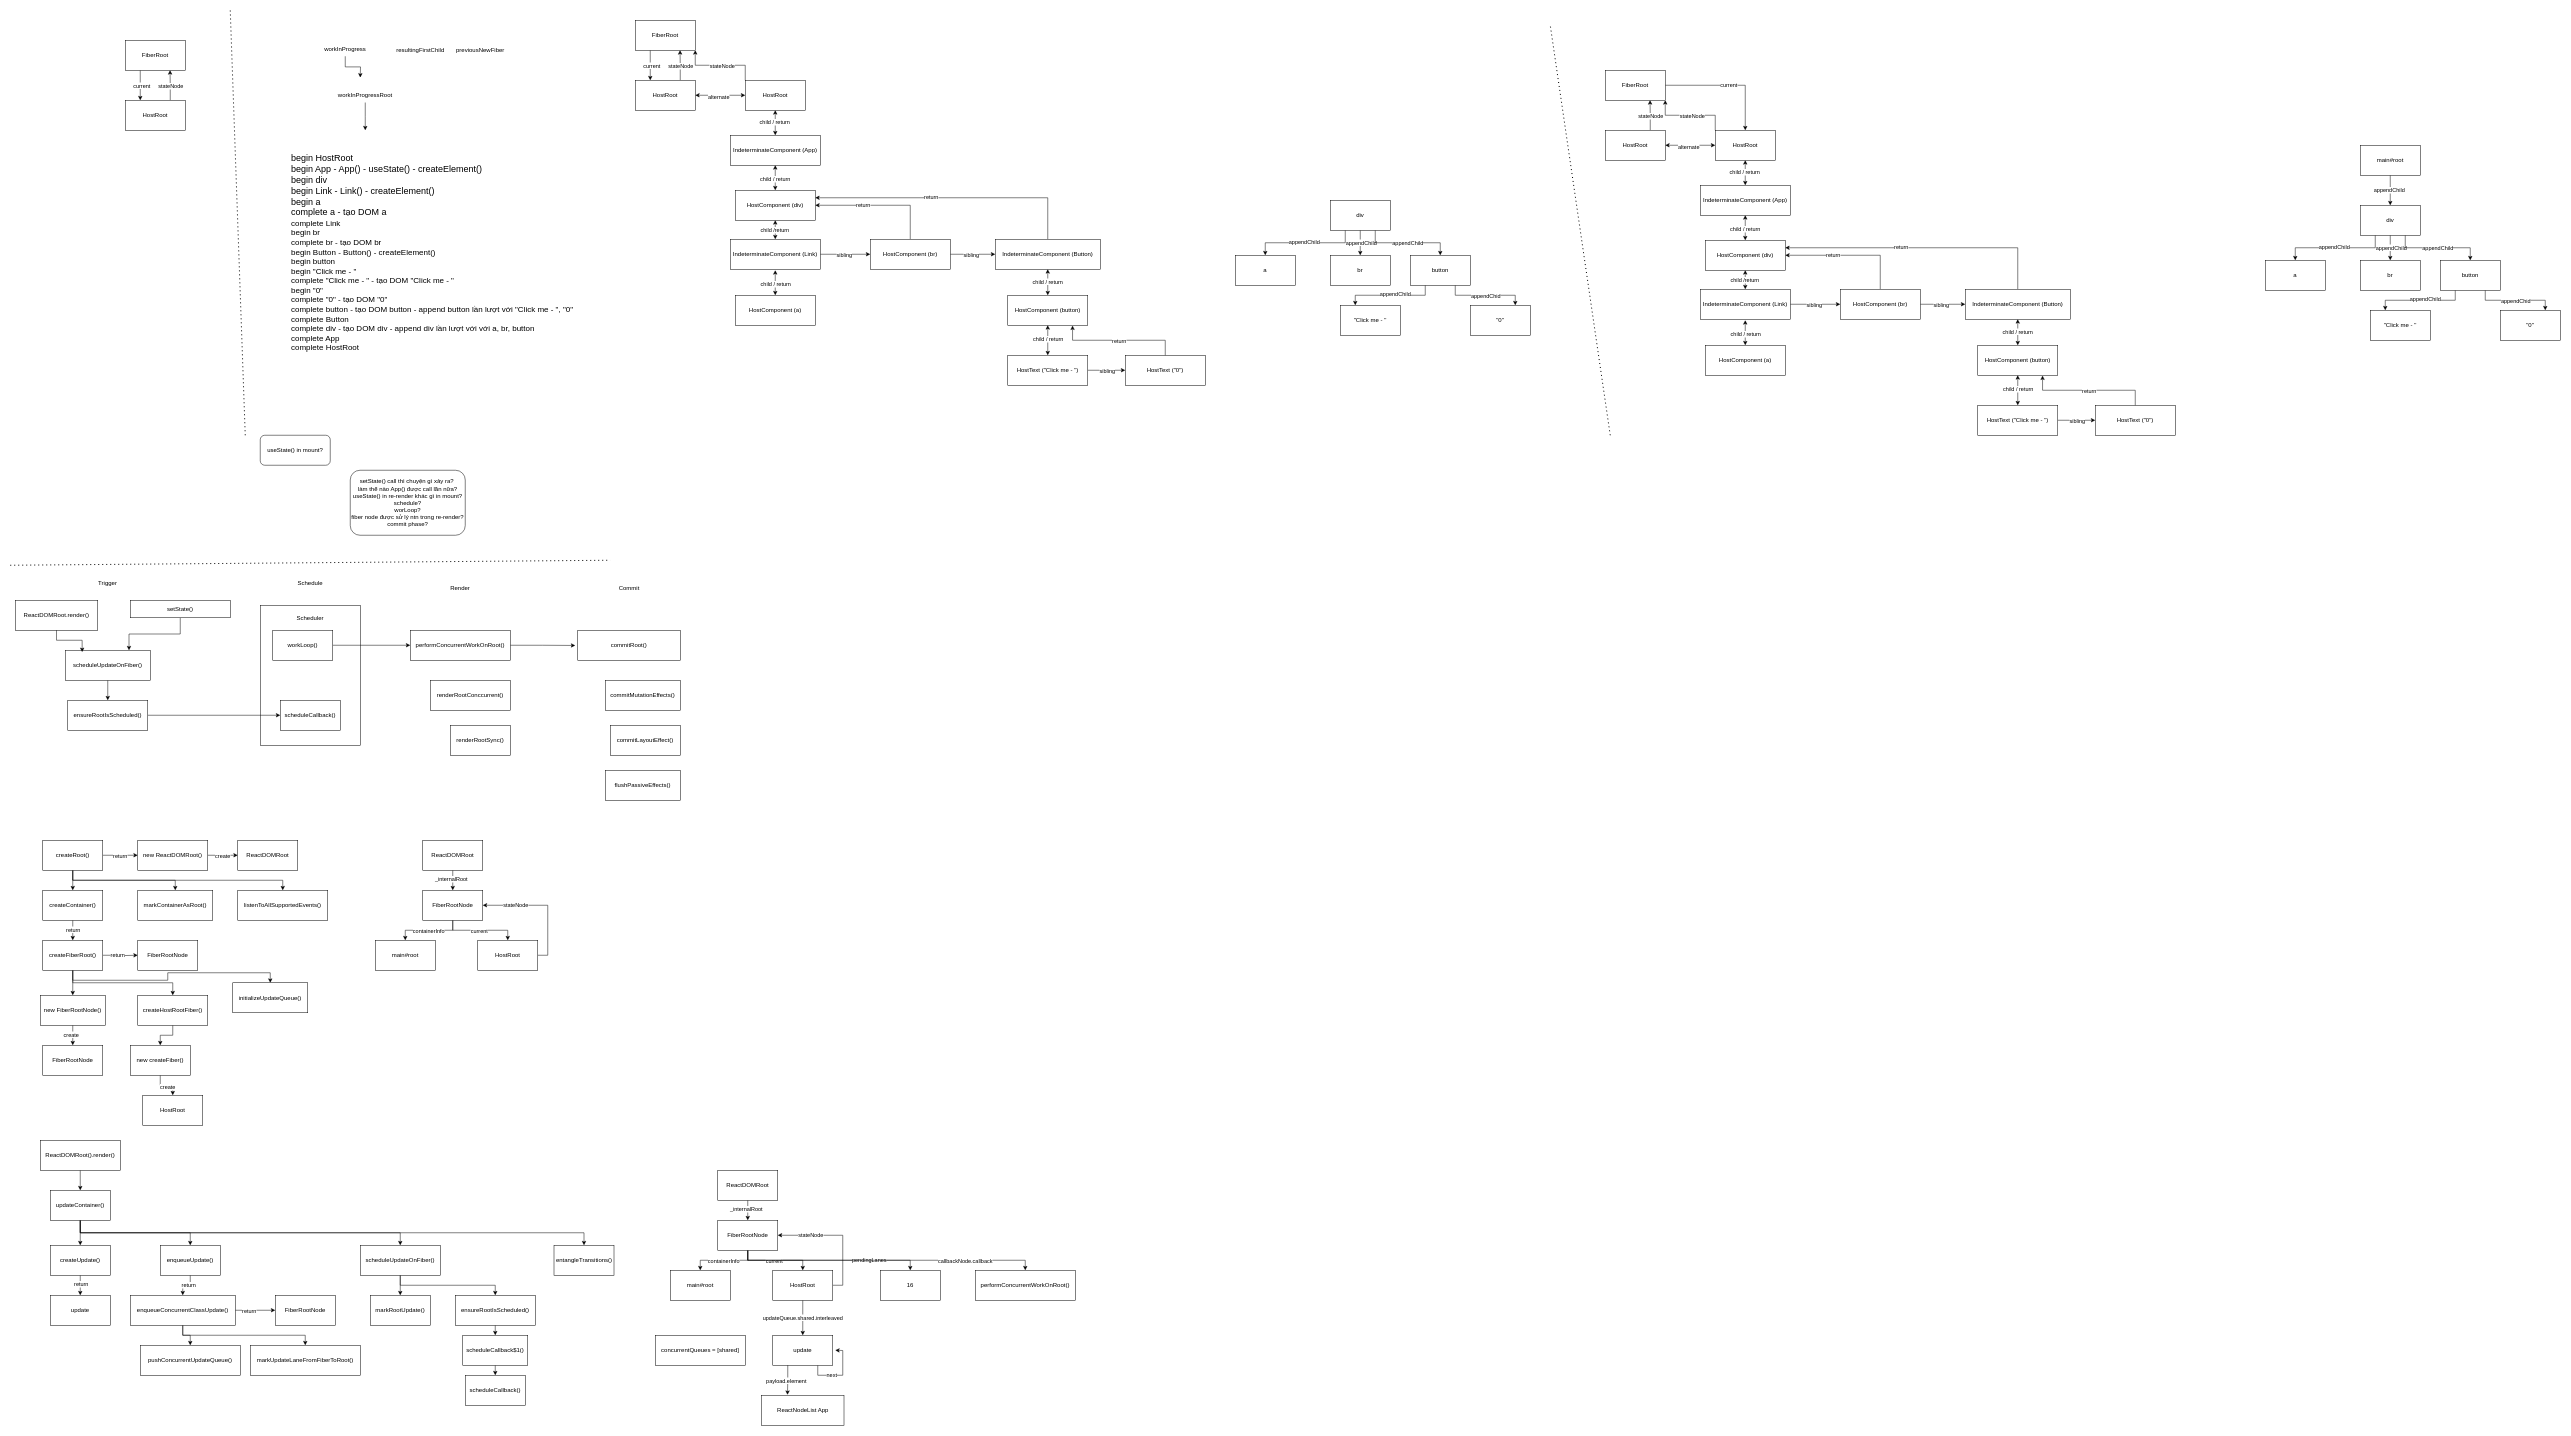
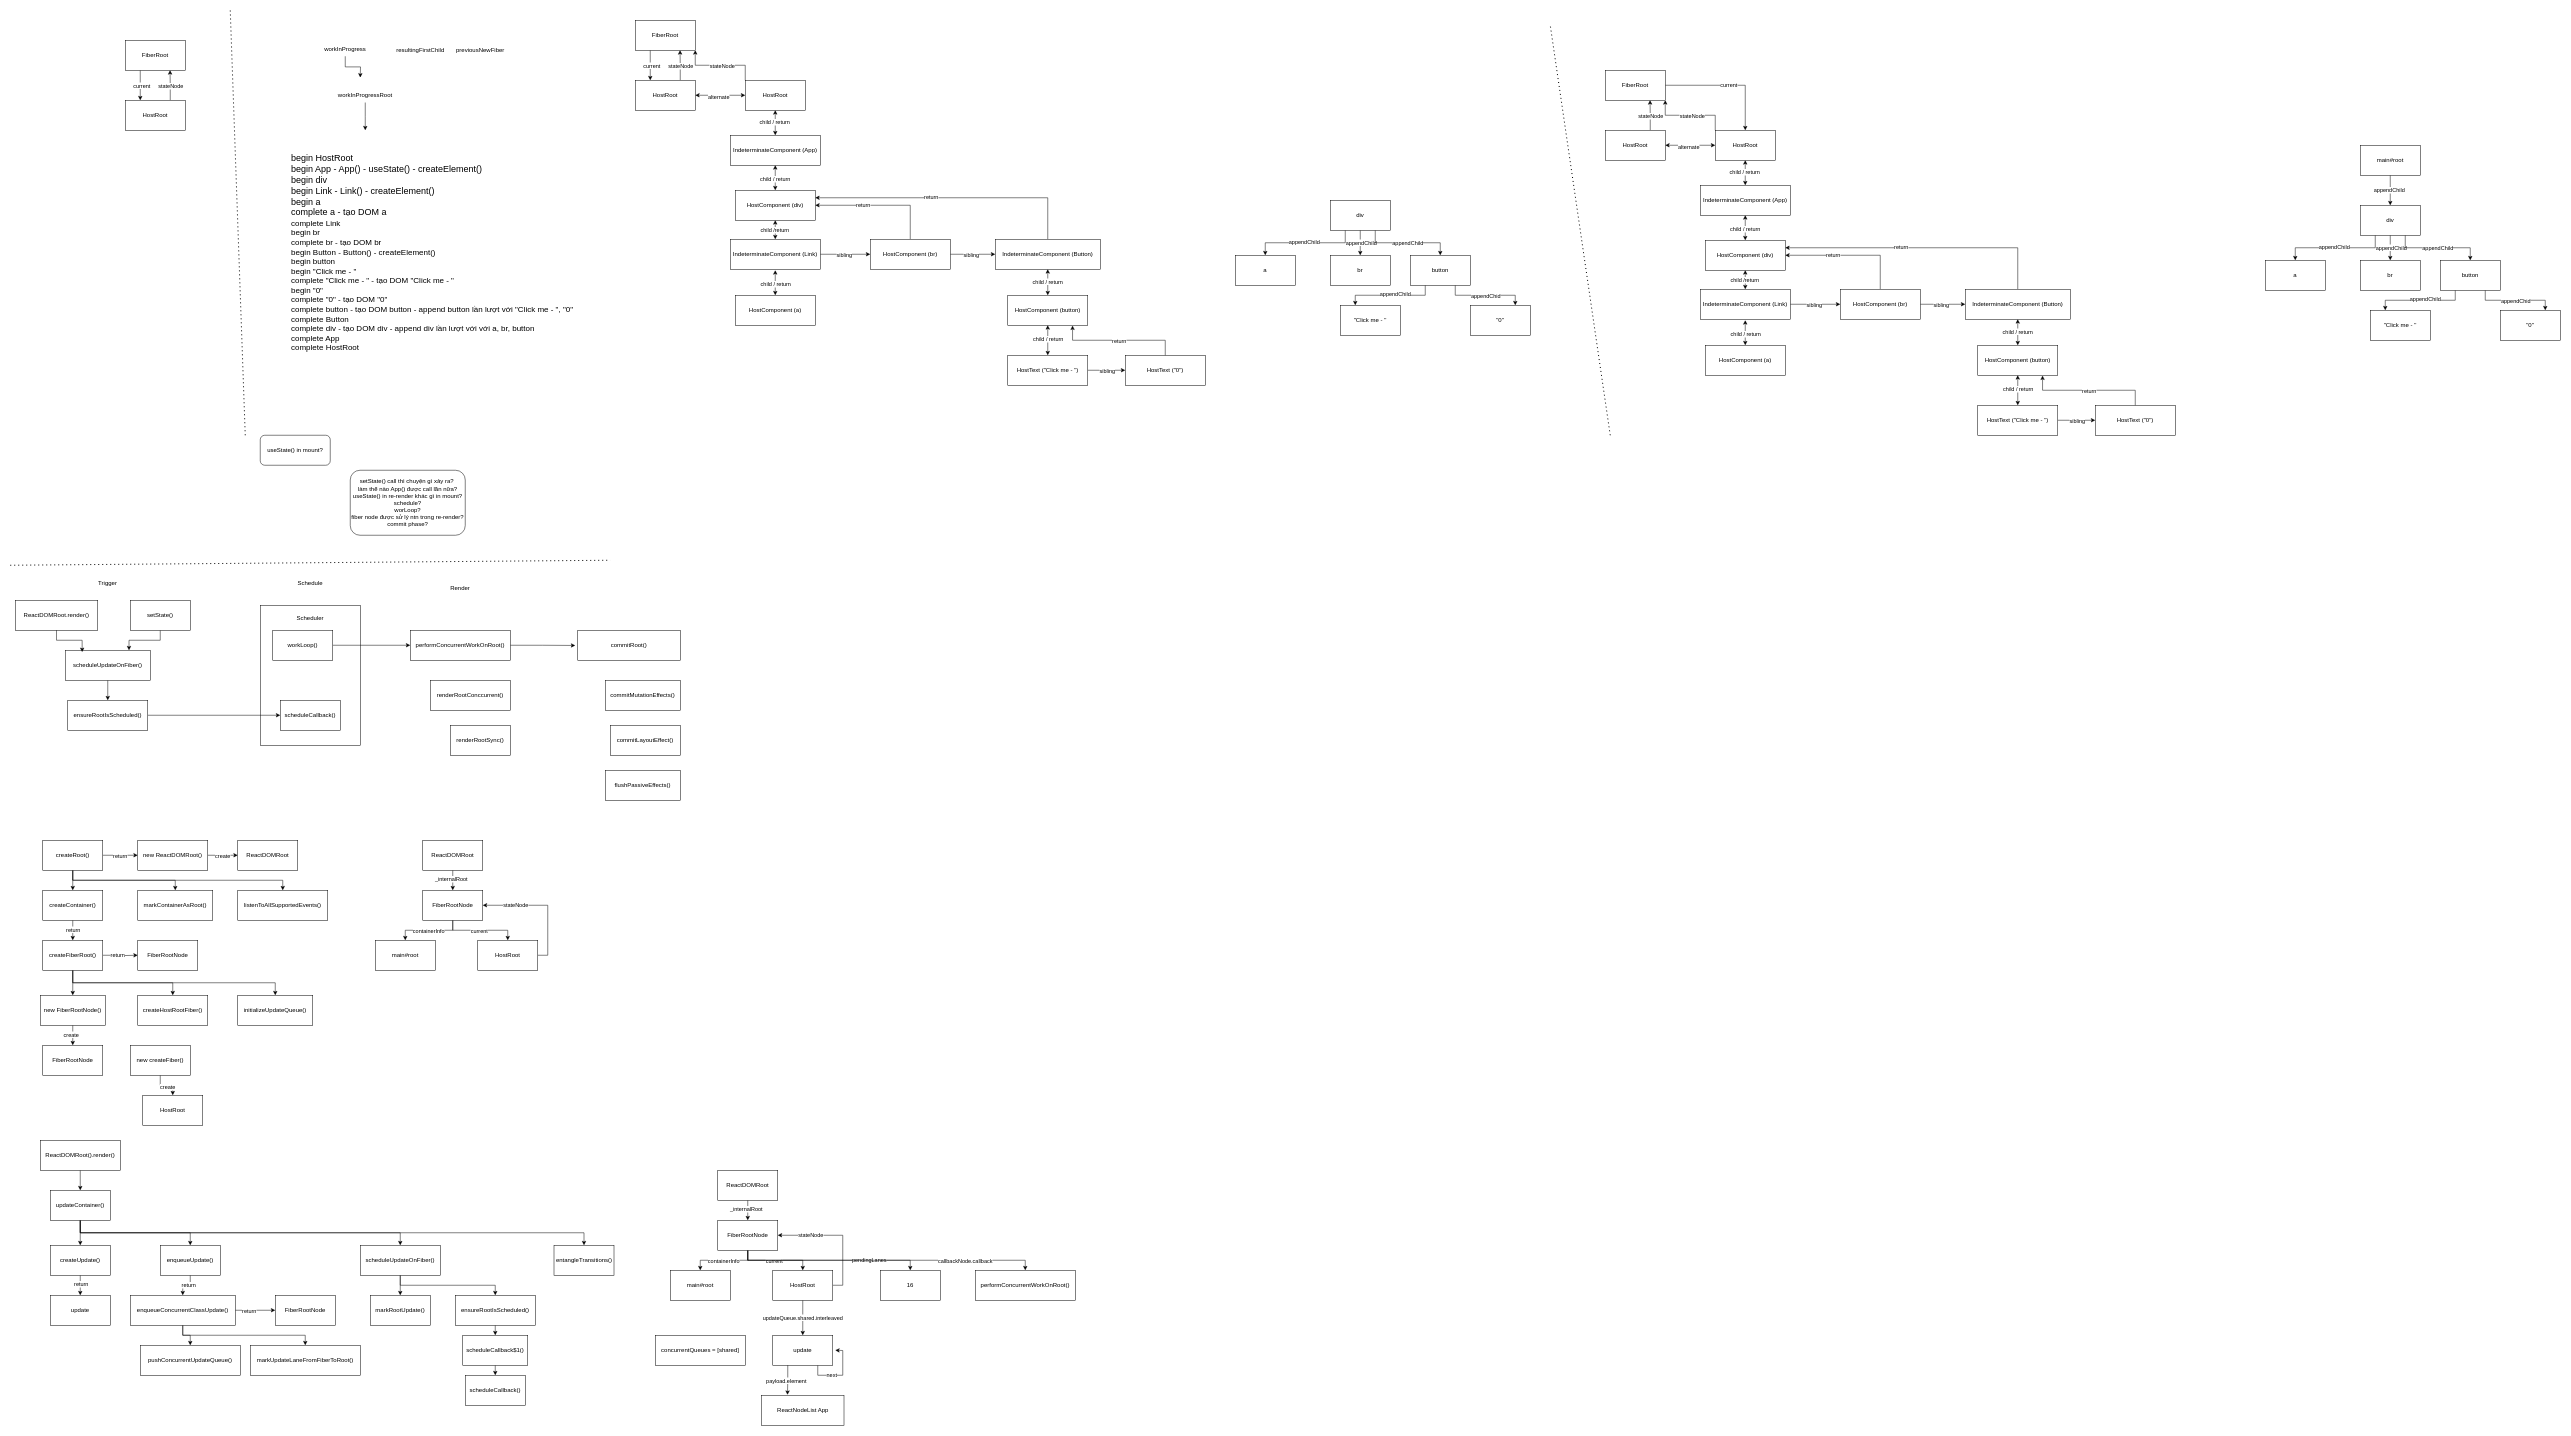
- <mxCell id="167" value="Commit" style="text;html=1;align=center;verticalAlign=middle;whiteSpace=wrap;rounded=0;" vertex="1" parent="1"><mxGeometry x="1227.5" y="1160" width="60" height="30" as="geometry" /></mxCell>
- <mxCell id="146" value="setState()" style="rounded=0;whiteSpace=wrap;html=1;" vertex="1" parent="1"><mxGeometry x="260" y="1200" width="200" height="35" as="geometry" /></mxCell>
+ <mxCell id="146" value="setState()" style="rounded=0;whiteSpace=wrap;html=1;" vertex="1" parent="1"><mxGeometry x="260" y="1200" width="120" height="60" as="geometry" /></mxCell>
- <mxCell id="193" value="initializeUpdateQueue()" style="whiteSpace=wrap;html=1;" vertex="1" parent="1"><mxGeometry x="465" y="1965" width="150" height="60" as="geometry" /></mxCell>
+ <mxCell id="193" value="initializeUpdateQueue()" style="whiteSpace=wrap;html=1;" vertex="1" parent="1"><mxGeometry x="475" y="1990" width="150" height="60" as="geometry" /></mxCell>
- <mxCell id="187" style="edgeStyle=orthogonalEdgeStyle;rounded=0;orthogonalLoop=1;jettySize=auto;html=1;exitX=0.5;exitY=1;exitDx=0;exitDy=0;entryX=0.5;entryY=0;entryDx=0;entryDy=0;" edge="1" parent="1" source="188" target="191"><mxGeometry relative="1" as="geometry" /></mxCell>
